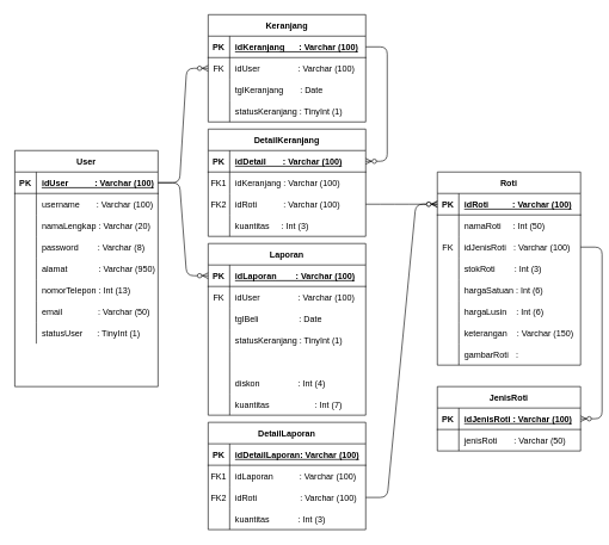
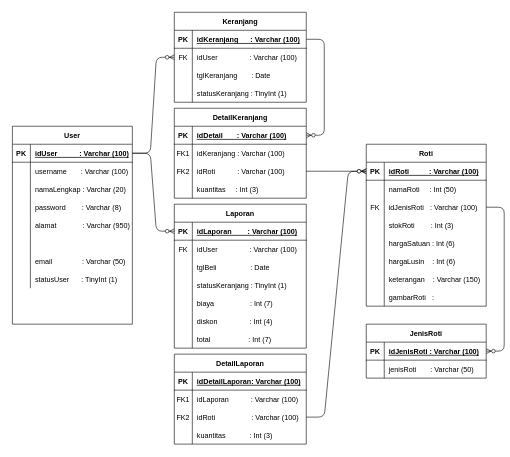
- <mxCell id="20" value="nomorTelepon : Int (13)" style="shape=partialRectangle;connectable=0;fillColor=none;top=0;left=0;bottom=0;right=0;align=left;spacingLeft=6;overflow=hidden;" parent="18" vertex="1"><mxGeometry x="30" width="170" height="30" as="geometry" /></mxCell>
+ <mxCell id="108" value="biaya                  : Int (7)" style="shape=partialRectangle;connectable=0;fillColor=none;top=0;left=0;bottom=0;right=0;align=left;spacingLeft=6;overflow=hidden;" vertex="1" parent="106"><mxGeometry x="30" width="190" height="30" as="geometry" /></mxCell>
- <mxCell id="114" value="kuantitas                   : Int (7)" style="shape=partialRectangle;connectable=0;fillColor=none;top=0;left=0;bottom=0;right=0;align=left;spacingLeft=6;overflow=hidden;" vertex="1" parent="112"><mxGeometry x="30" width="190" height="30" as="geometry" /></mxCell>
+ <mxCell id="114" value="total                   : Int (7)" style="shape=partialRectangle;connectable=0;fillColor=none;top=0;left=0;bottom=0;right=0;align=left;spacingLeft=6;overflow=hidden;" vertex="1" parent="112"><mxGeometry x="30" width="190" height="30" as="geometry" /></mxCell>
